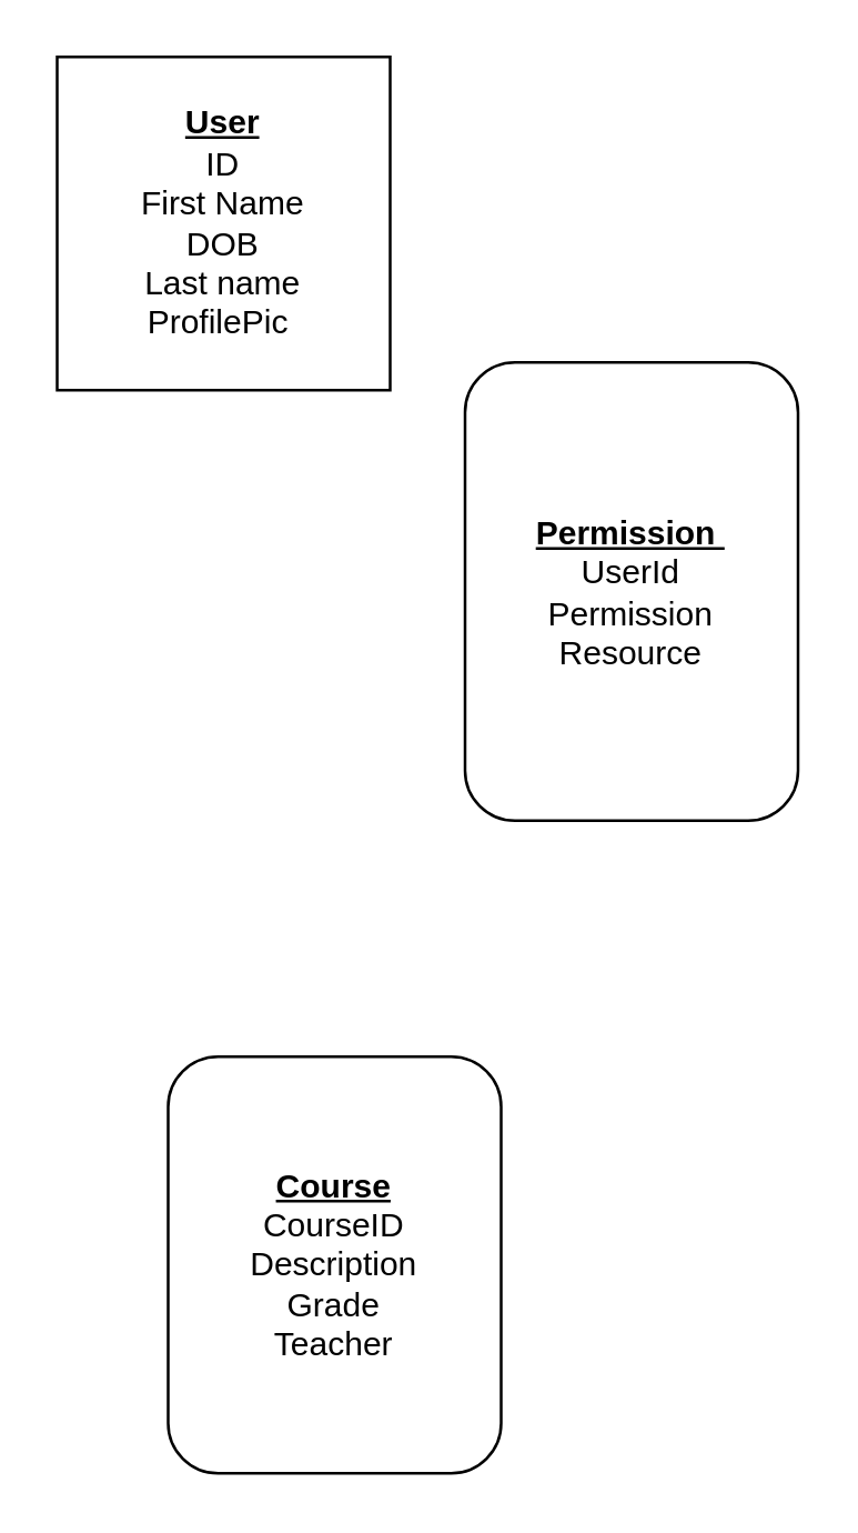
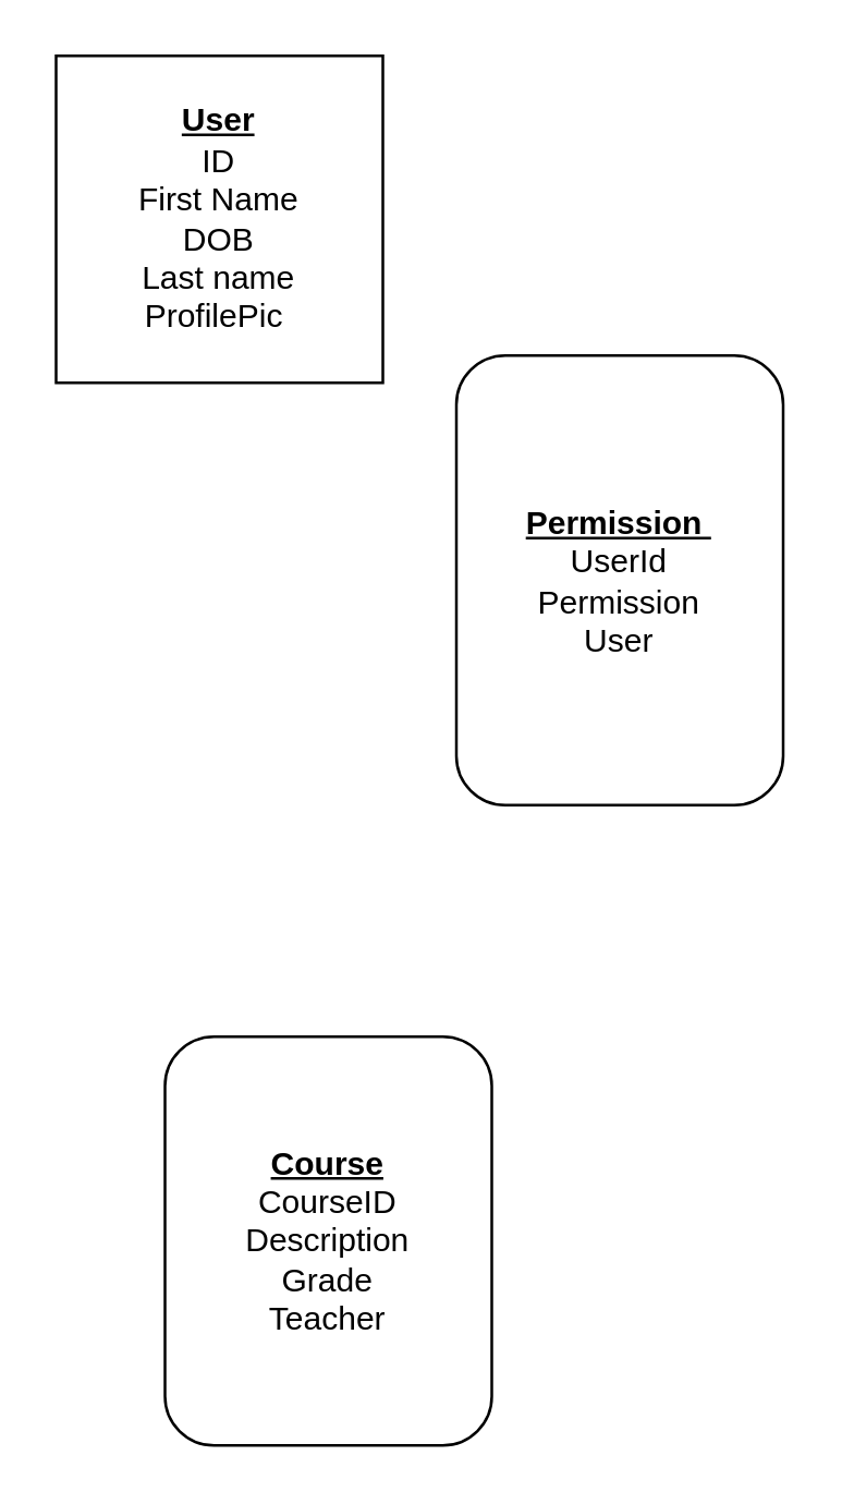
- <mxCell id="3" value="&lt;u style=&quot;font-weight: bold;&quot;&gt;Permission&amp;nbsp;&lt;/u&gt;&lt;br&gt;UserId&lt;br&gt;Permission&lt;br&gt;Resource" style="rounded=1;whiteSpace=wrap;html=1;" vertex="1" parent="1"><mxGeometry x="167" y="130" width="120" height="165" as="geometry" /></mxCell>
+ <mxCell id="3" value="&lt;u style=&quot;font-weight: bold;&quot;&gt;Permission&amp;nbsp;&lt;/u&gt;&lt;br&gt;UserId&lt;br&gt;Permission&lt;br&gt;User" style="rounded=1;whiteSpace=wrap;html=1;" vertex="1" parent="1"><mxGeometry x="167" y="130" width="120" height="165" as="geometry" /></mxCell>
